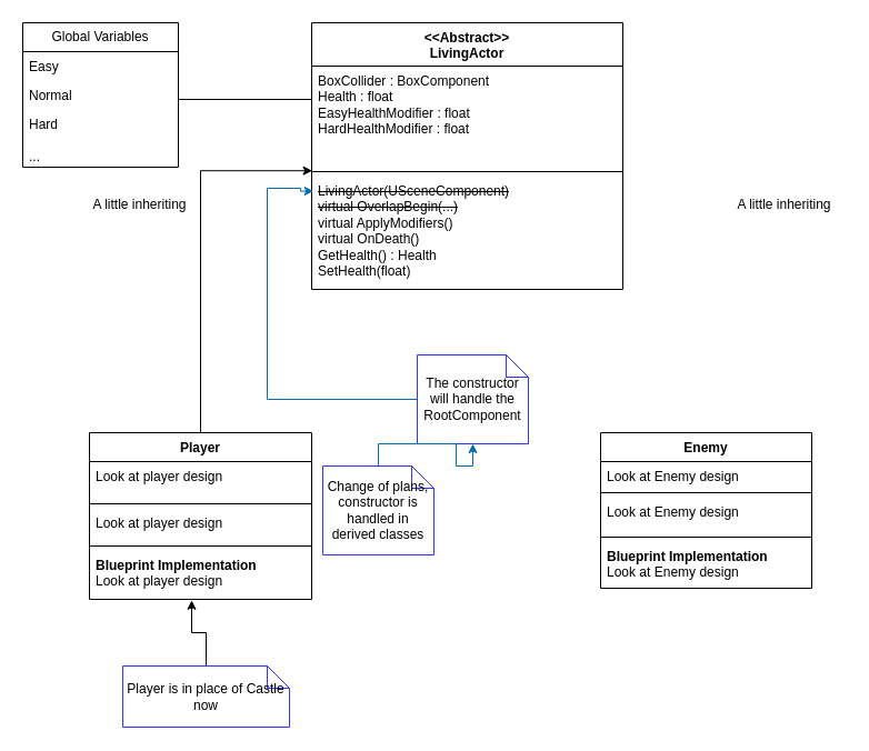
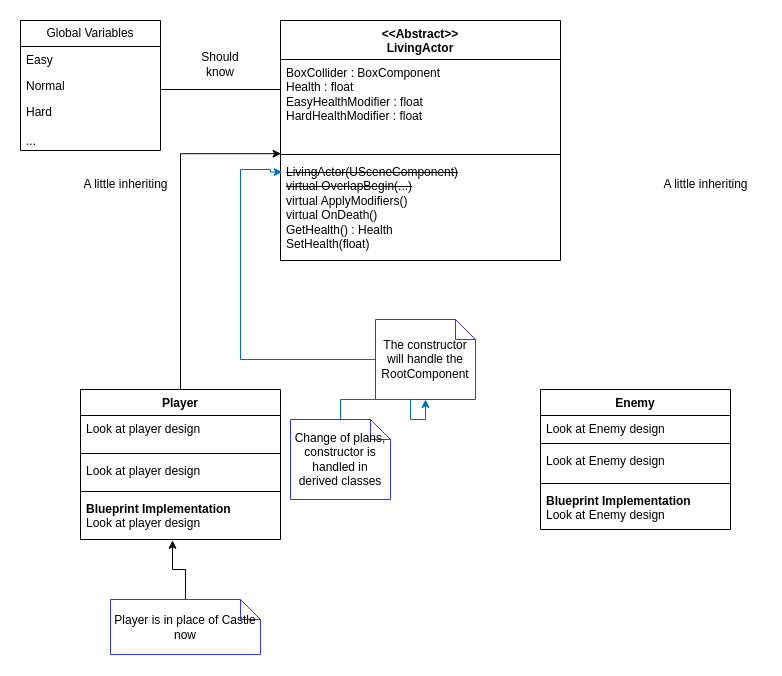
+ <mxCell id="21" value="Should know" style="text;html=1;strokeColor=none;fillColor=none;align=center;verticalAlign=middle;whiteSpace=wrap;rounded=0;" parent="1" vertex="1"><mxGeometry x="190" y="49" width="60" height="30" as="geometry" /></mxCell>
